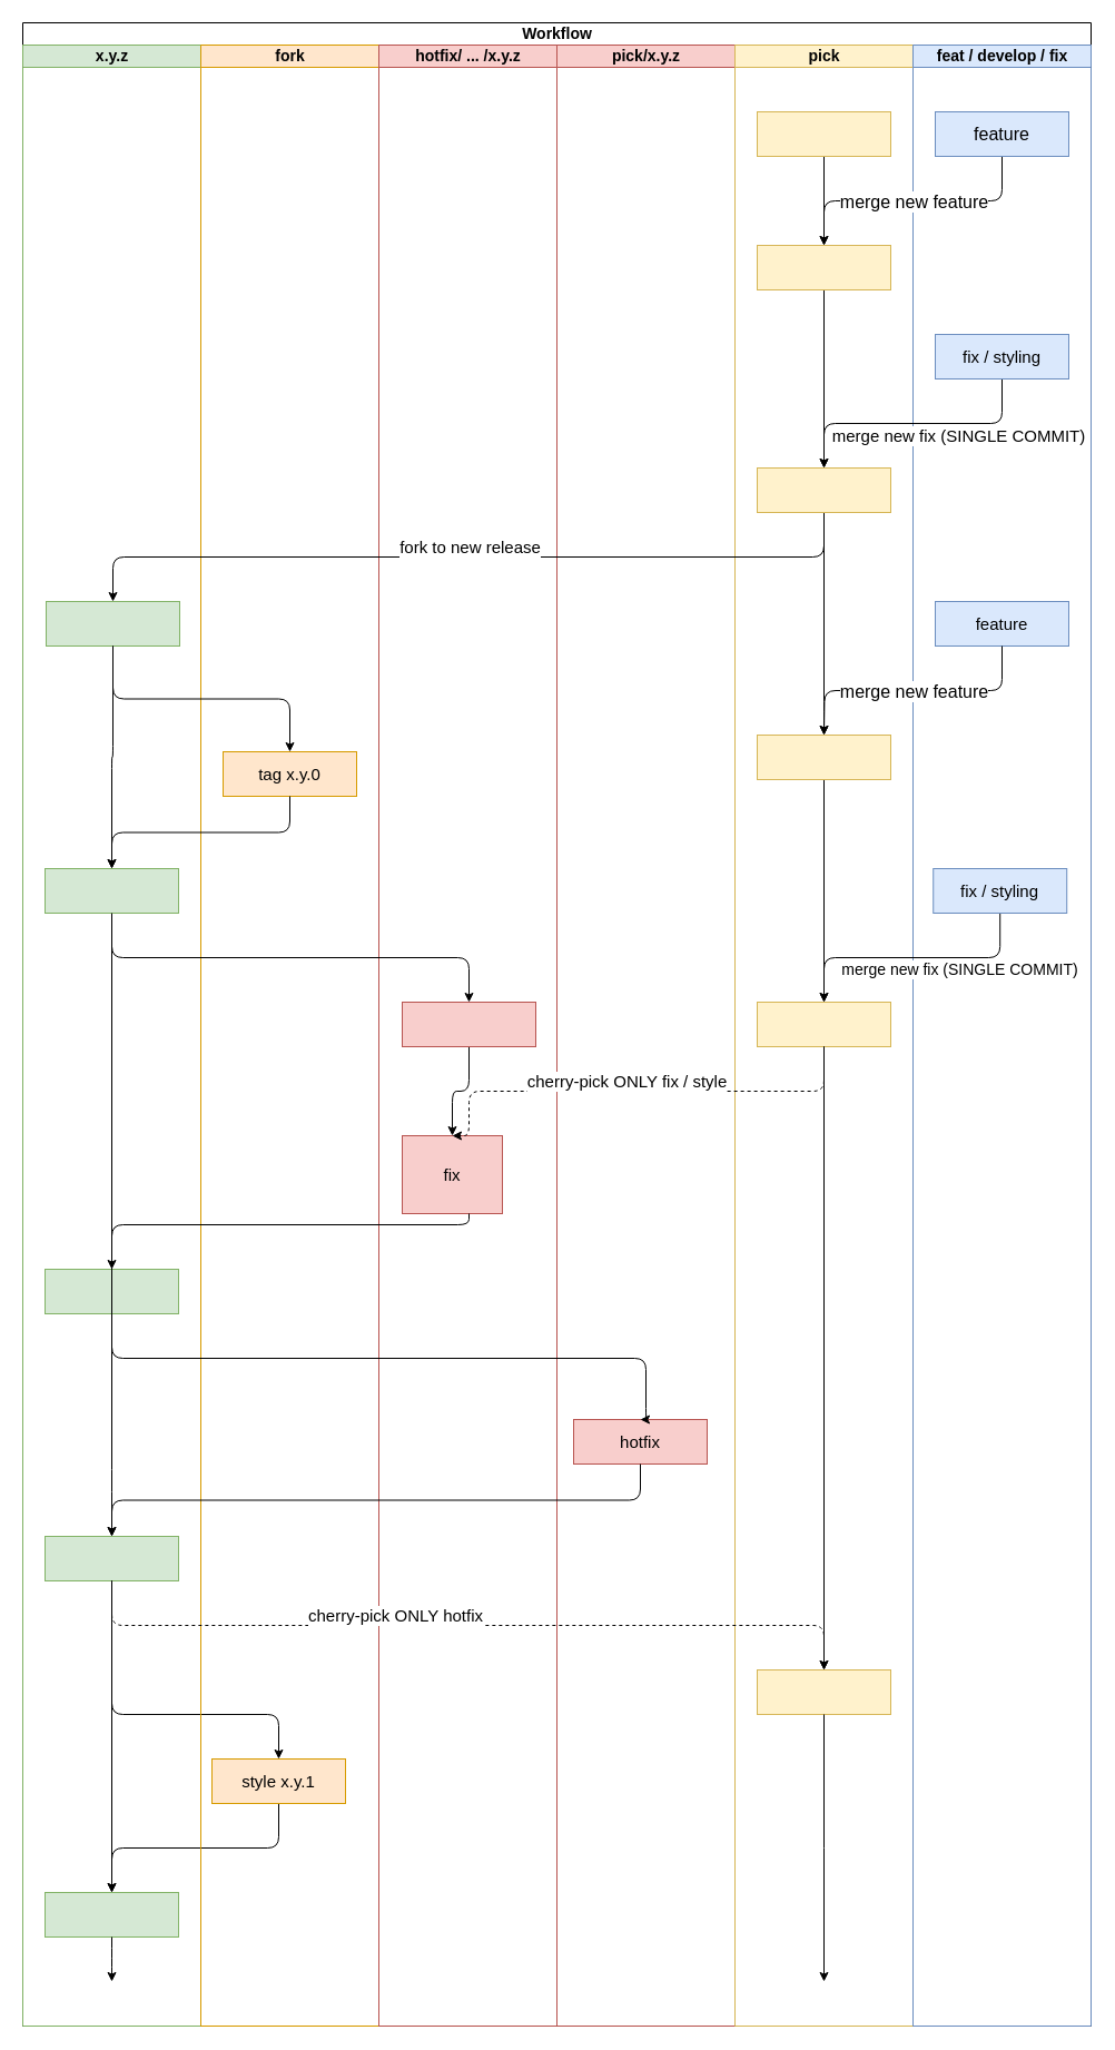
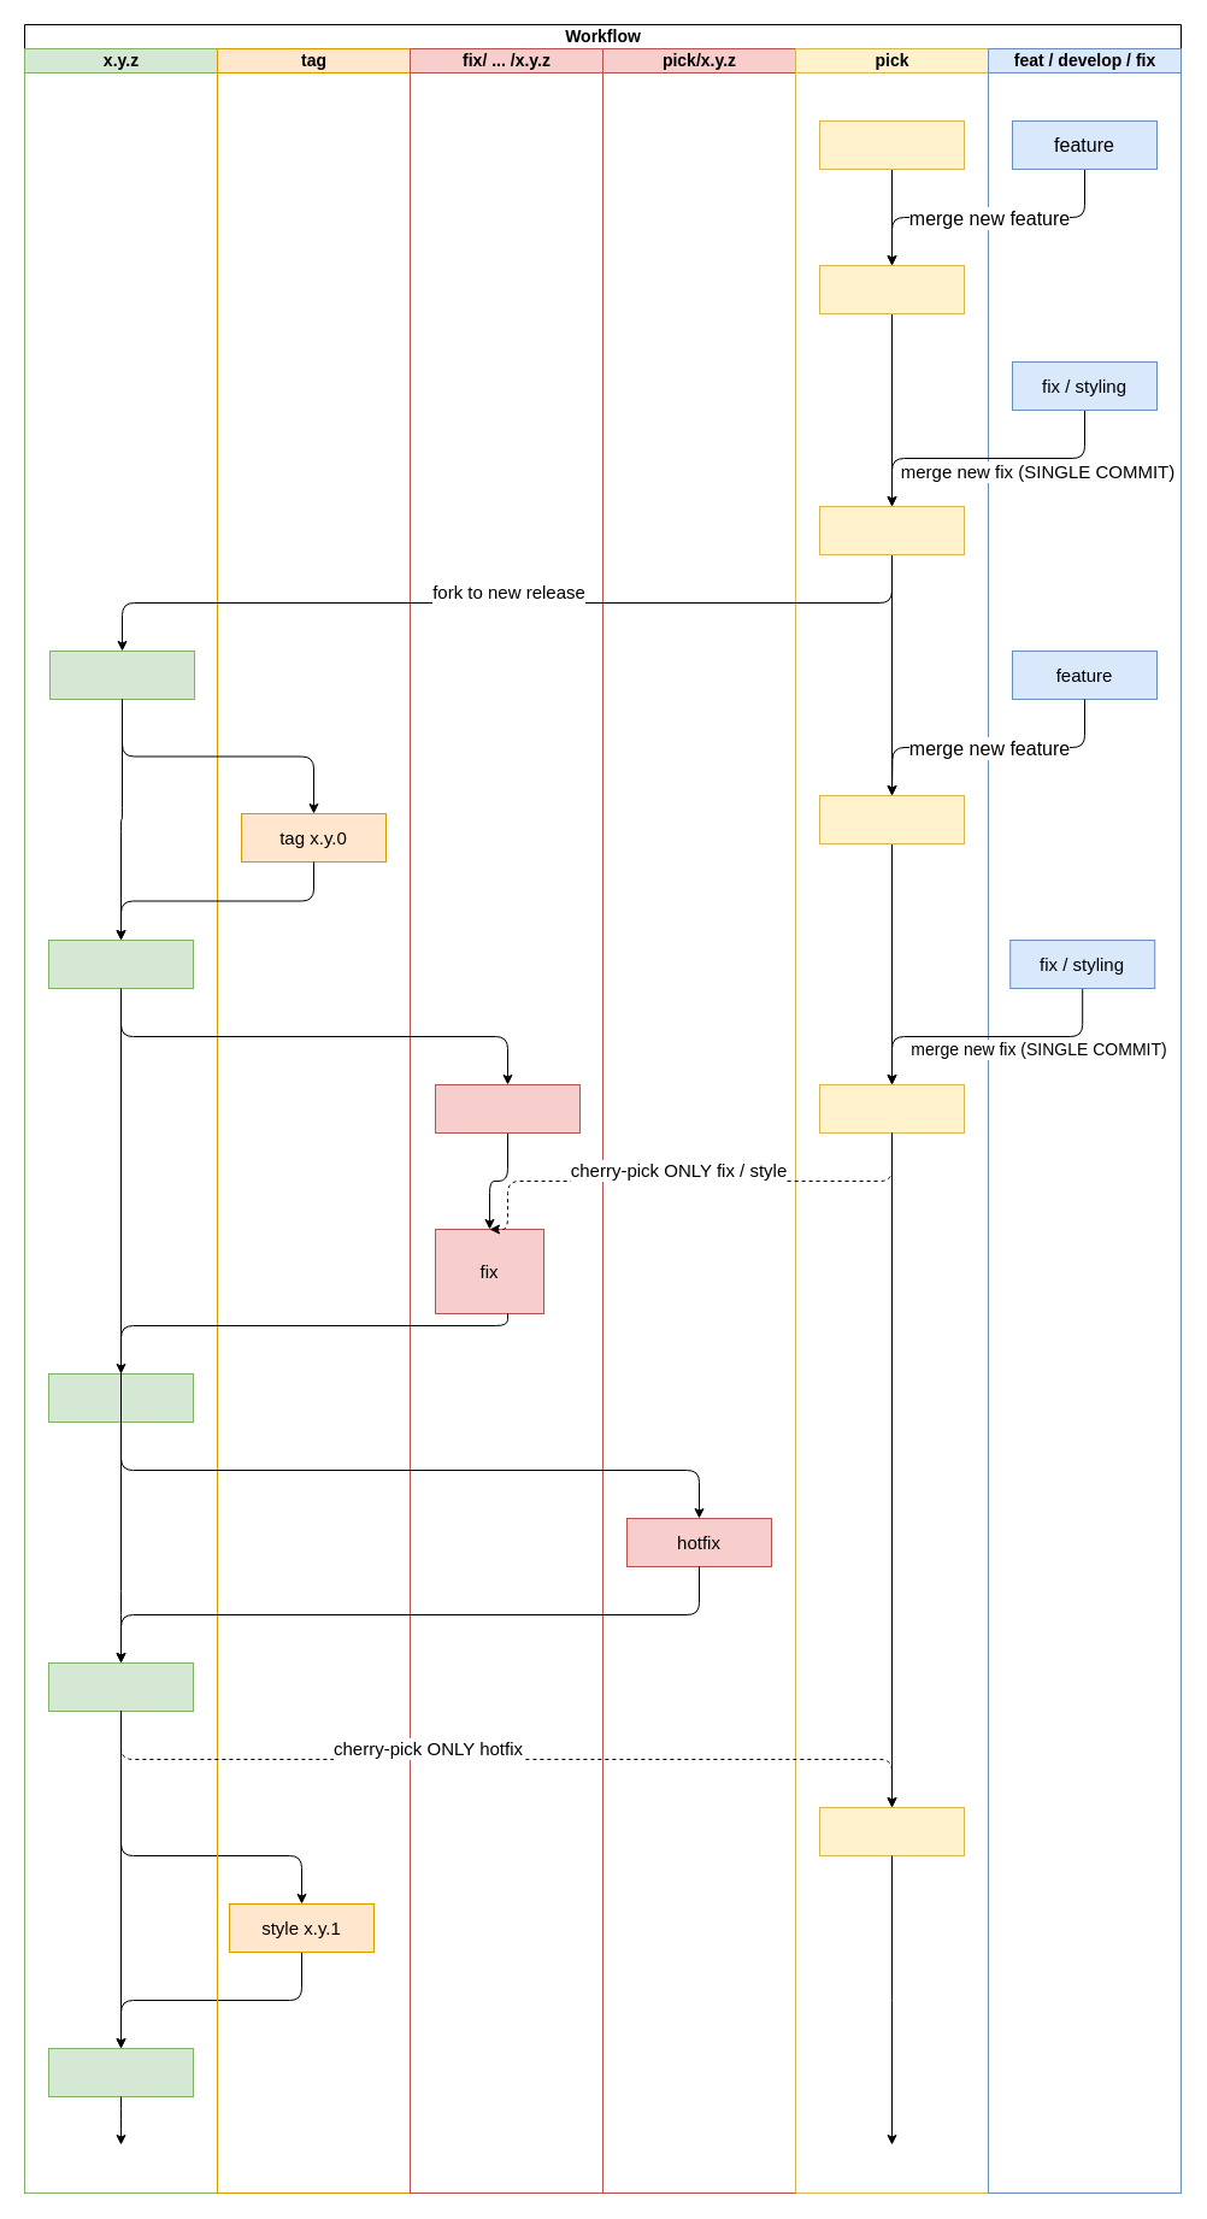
- <mxCell id="11" value="fork" style="swimlane;html=1;startSize=20;fillColor=#ffe6cc;strokeColor=#d79b00;fontSize=14;" parent="2" vertex="1"><mxGeometry x="160" y="20" width="160" height="1780" as="geometry" /></mxCell>
+ <mxCell id="11" value="tag" style="swimlane;html=1;startSize=20;fillColor=#ffe6cc;strokeColor=#d79b00;fontSize=14;" parent="2" vertex="1"><mxGeometry x="160" y="20" width="160" height="1780" as="geometry" /></mxCell>
- <mxCell id="14" value="hotfix/ ... /x.y.z" style="swimlane;html=1;startSize=20;fillColor=#f8cecc;strokeColor=#b85450;fontSize=14;" parent="2" vertex="1"><mxGeometry x="320" y="20" width="160" height="1780" as="geometry" /></mxCell>
+ <mxCell id="14" value="fix/ ... /x.y.z" style="swimlane;html=1;startSize=20;fillColor=#f8cecc;strokeColor=#b85450;fontSize=14;" parent="2" vertex="1"><mxGeometry x="320" y="20" width="160" height="1780" as="geometry" /></mxCell>
- <mxCell id="19" value="hotfix" style="rounded=0;whiteSpace=wrap;html=1;fontFamily=Helvetica;fillColor=#f8cecc;strokeColor=#b85450;fontSize=15;" parent="18" vertex="1"><mxGeometry x="15" y="1235" width="120" height="40" as="geometry" /></mxCell>
+ <mxCell id="19" value="hotfix" style="rounded=0;whiteSpace=wrap;html=1;fontFamily=Helvetica;fillColor=#f8cecc;strokeColor=#b85450;fontSize=15;" parent="18" vertex="1"><mxGeometry x="20" y="1220" width="120" height="40" as="geometry" /></mxCell>
